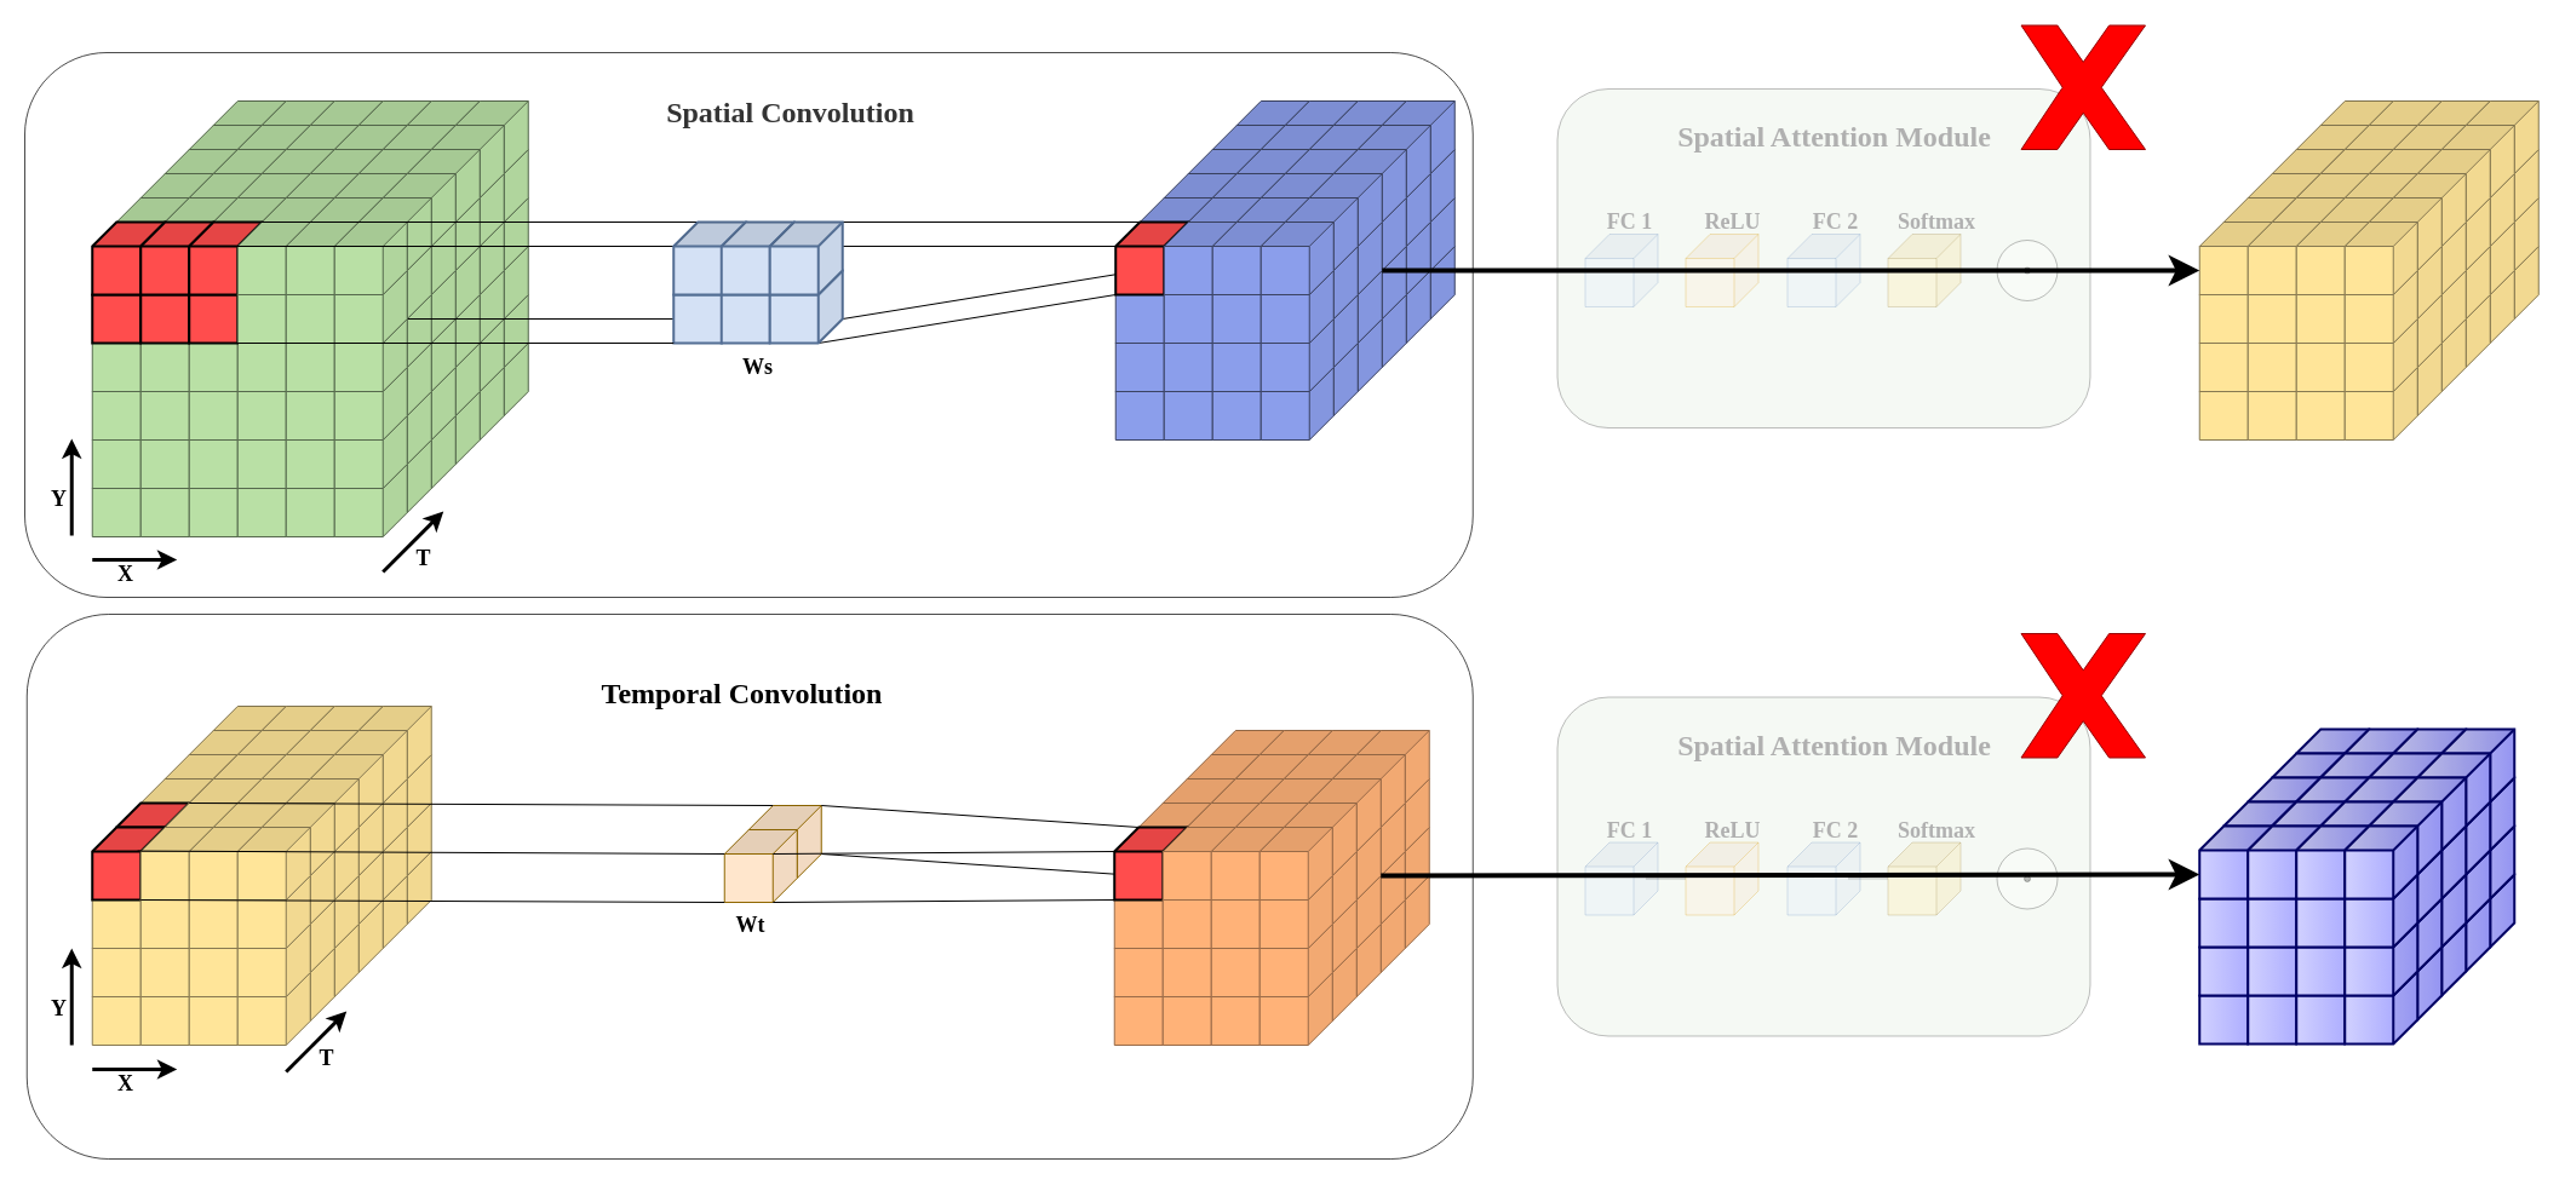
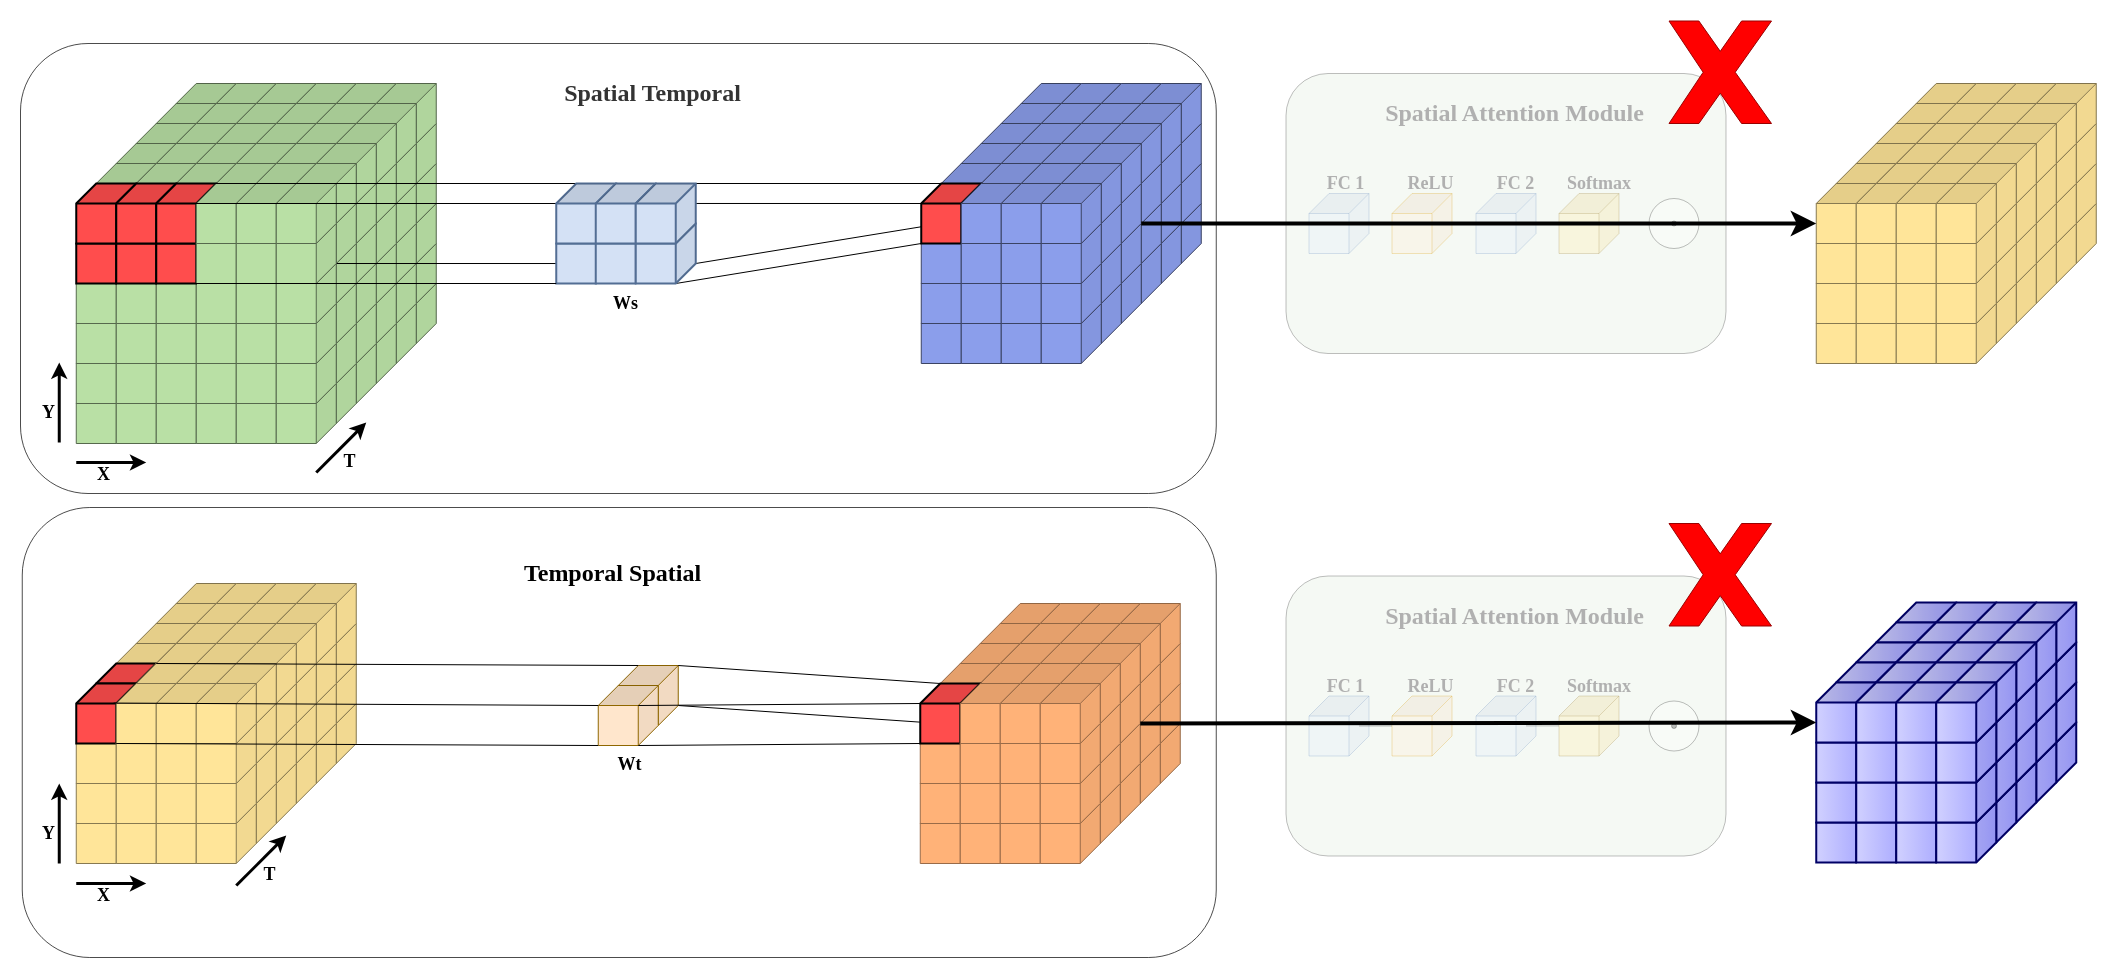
- <mxCell id="352" value="&lt;b&gt;&lt;font style=&quot;font-size: 24px;&quot; face=&quot;montserrat&quot;&gt;Spatial Convolution&lt;/font&gt;&lt;br&gt;&lt;/b&gt;" style="text;html=1;align=center;verticalAlign=middle;whiteSpace=wrap;rounded=0;fillColor=none;fontColor=#333333;strokeColor=none;" parent="1" vertex="1"><mxGeometry x="475.75" y="83" width="353" height="20" as="geometry" /></mxCell>
+ <mxCell id="352" value="&lt;b&gt;&lt;font style=&quot;font-size: 24px;&quot; face=&quot;montserrat&quot;&gt;Spatial Temporal&lt;/font&gt;&lt;br&gt;&lt;/b&gt;" style="text;html=1;align=center;verticalAlign=middle;whiteSpace=wrap;rounded=0;fillColor=none;fontColor=#333333;strokeColor=none;" parent="1" vertex="1"><mxGeometry x="475.75" y="83" width="353" height="20" as="geometry" /></mxCell>
- <mxCell id="639" value="&lt;b&gt;&lt;font face=&quot;montserrat&quot; style=&quot;font-size: 24px;&quot;&gt;Temporal Convolution&lt;/font&gt;&lt;br&gt;&lt;/b&gt;" style="text;html=1;align=center;verticalAlign=middle;whiteSpace=wrap;rounded=0;fillColor=none;fontColor=#000000;strokeColor=none;" parent="1" vertex="1"><mxGeometry x="435.75" y="563" width="353" height="20" as="geometry" /></mxCell>
+ <mxCell id="639" value="&lt;b&gt;&lt;font face=&quot;montserrat&quot; style=&quot;font-size: 24px;&quot;&gt;Temporal Spatial&lt;/font&gt;&lt;br&gt;&lt;/b&gt;" style="text;html=1;align=center;verticalAlign=middle;whiteSpace=wrap;rounded=0;fillColor=none;fontColor=#000000;strokeColor=none;" parent="1" vertex="1"><mxGeometry x="435.75" y="563" width="353" height="20" as="geometry" /></mxCell>
- <mxCell id="646" value="&lt;b&gt;&lt;font face=&quot;montserrat&quot; style=&quot;font-size: 18px;&quot;&gt;Wt&lt;/font&gt;&lt;br&gt;&lt;/b&gt;" style="text;html=1;align=center;verticalAlign=middle;whiteSpace=wrap;rounded=0;fillColor=none;fontColor=#000000;strokeColor=none;" parent="1" vertex="1"><mxGeometry x="592.75" y="754" width="52.5" height="20" as="geometry" /></mxCell>
+ <mxCell id="646" value="&lt;b&gt;&lt;font face=&quot;montserrat&quot; style=&quot;font-size: 18px;&quot;&gt;Wt&lt;/font&gt;&lt;br&gt;&lt;/b&gt;" style="text;html=1;align=center;verticalAlign=middle;whiteSpace=wrap;rounded=0;fillColor=none;fontColor=#000000;strokeColor=none;" parent="1" vertex="1"><mxGeometry x="602.75" y="754" width="52.5" height="20" as="geometry" /></mxCell>
